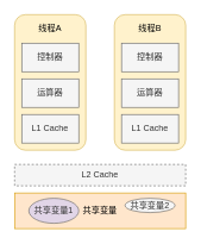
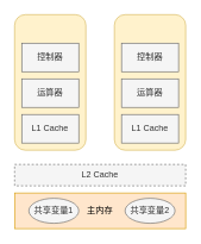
- <mxCell id="7" value="线程A" style="text;html=1;strokeColor=none;fillColor=none;align=center;verticalAlign=middle;whiteSpace=wrap;rounded=0;" parent="2" vertex="1"><mxGeometry x="30" y="10" width="40" height="20" as="geometry" /></mxCell>
- <mxCell id="13" value="线程B" style="text;html=1;strokeColor=none;fillColor=none;align=center;verticalAlign=middle;whiteSpace=wrap;rounded=0;" parent="8" vertex="1"><mxGeometry x="30" y="10" width="40" height="20" as="geometry" /></mxCell>
- <mxCell id="17" value="共享变量2" style="ellipse;whiteSpace=wrap;html=1;fillColor=#f5f5f5;strokeColor=#666666;fontColor=#333333;" parent="1" vertex="1"><mxGeometry x="175" y="277.5" width="70" height="20" as="geometry" /></mxCell>
+ <mxCell id="17" value="共享变量2" style="ellipse;whiteSpace=wrap;html=1;fillColor=#f5f5f5;strokeColor=#666666;fontColor=#333333;" parent="1" vertex="1"><mxGeometry x="175" y="277.5" width="70" height="35" as="geometry" /></mxCell>
- <mxCell id="16" value="共享变量1" style="ellipse;whiteSpace=wrap;html=1;fillColor=#e1d5e7;strokeColor=#666666;fontColor=#333333;" parent="1" vertex="1"><mxGeometry x="40" y="277.5" width="70" height="35" as="geometry" /></mxCell>
+ <mxCell id="16" value="共享变量1" style="ellipse;whiteSpace=wrap;html=1;fillColor=#f5f5f5;strokeColor=#666666;fontColor=#333333;" parent="1" vertex="1"><mxGeometry x="40" y="277.5" width="70" height="35" as="geometry" /></mxCell>
- <mxCell id="15" value="共享变量" style="rounded=0;whiteSpace=wrap;html=1;fillColor=#ffe6cc;strokeColor=#d79b00;" parent="1" vertex="1"><mxGeometry x="20" y="270" width="240" height="50" as="geometry" /></mxCell>
+ <mxCell id="15" value="主内存" style="rounded=0;whiteSpace=wrap;html=1;fillColor=#ffe6cc;strokeColor=#d79b00;" parent="1" vertex="1"><mxGeometry x="20" y="270" width="240" height="50" as="geometry" /></mxCell>
